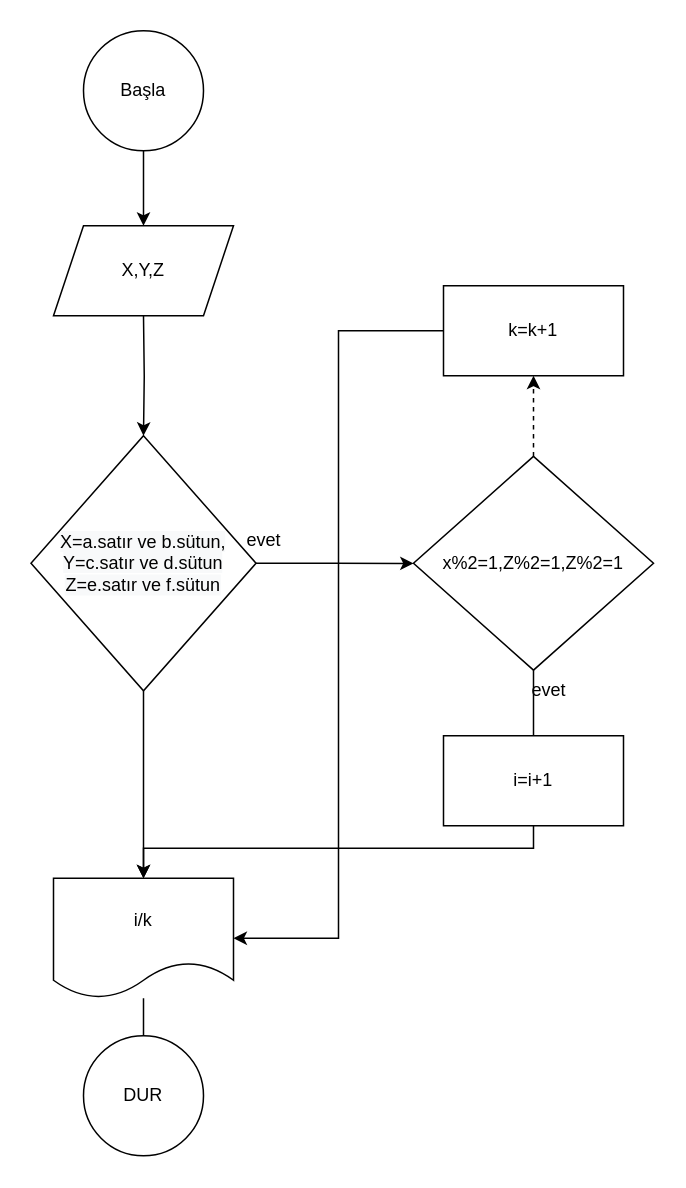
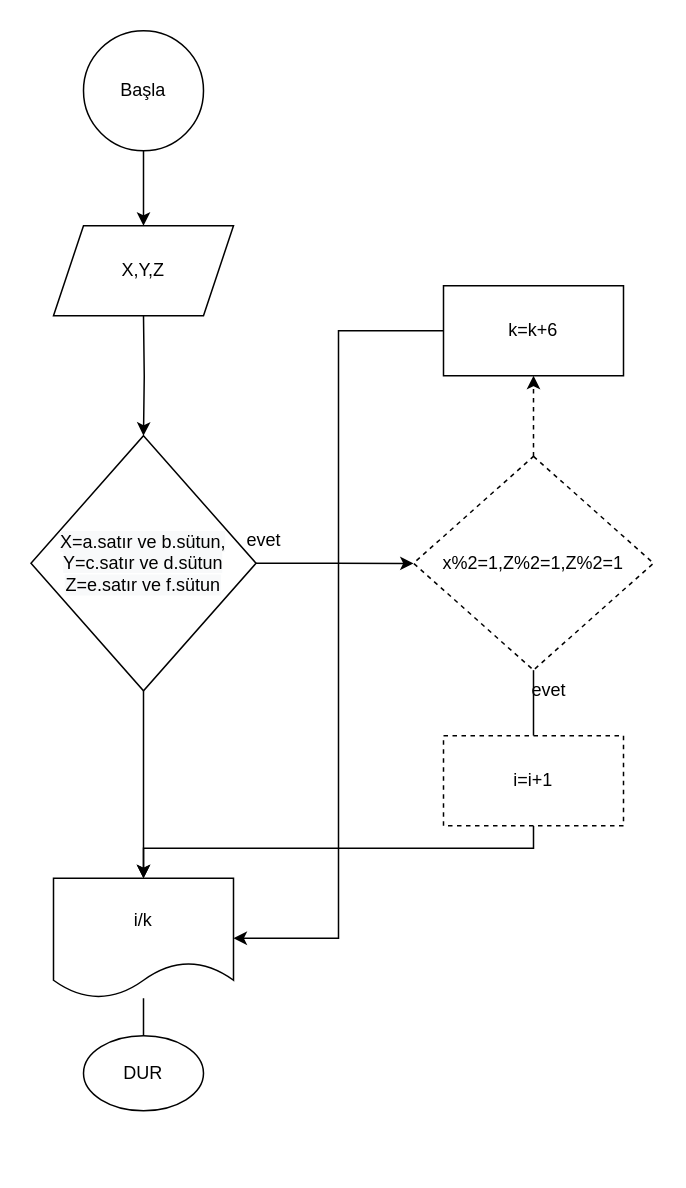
- <mxCell id="19" value="k=k+1" style="whiteSpace=wrap;html=1;" parent="1" vertex="1"><mxGeometry x="295" y="190" width="120" height="60" as="geometry" /></mxCell>
+ <mxCell id="19" value="k=k+6" style="whiteSpace=wrap;html=1;" parent="1" vertex="1"><mxGeometry x="295" y="190" width="120" height="60" as="geometry" /></mxCell>
- <mxCell id="14" value="&lt;span&gt;x%2=1,Z%2=1,Z%2=1&lt;/span&gt;" style="rhombus;whiteSpace=wrap;html=1;" parent="1" vertex="1"><mxGeometry x="275" y="303.75" width="160" height="142.5" as="geometry" /></mxCell>
+ <mxCell id="14" value="&lt;span&gt;x%2=1,Z%2=1,Z%2=1&lt;/span&gt;" style="rhombus;whiteSpace=wrap;html=1;dashed=1;" parent="1" vertex="1"><mxGeometry x="275" y="303.75" width="160" height="142.5" as="geometry" /></mxCell>
- <mxCell id="16" value="i=i+1" style="whiteSpace=wrap;html=1;" parent="1" vertex="1"><mxGeometry x="295" y="490" width="120" height="60" as="geometry" /></mxCell>
+ <mxCell id="16" value="i=i+1" style="whiteSpace=wrap;html=1;dashed=1;" parent="1" vertex="1"><mxGeometry x="295" y="490" width="120" height="60" as="geometry" /></mxCell>
- <mxCell id="4" value="DUR" style="ellipse;whiteSpace=wrap;html=1;aspect=fixed;" parent="1" vertex="1"><mxGeometry x="55" y="690" width="80" height="80" as="geometry" /></mxCell>
+ <mxCell id="4" value="DUR" style="ellipse;whiteSpace=wrap;html=1;aspect=fixed;" parent="1" vertex="1"><mxGeometry x="55" y="690" width="80" height="50" as="geometry" /></mxCell>
